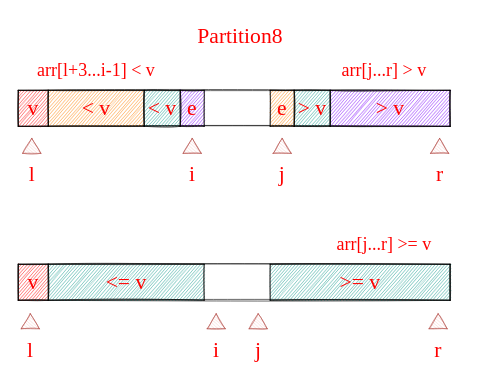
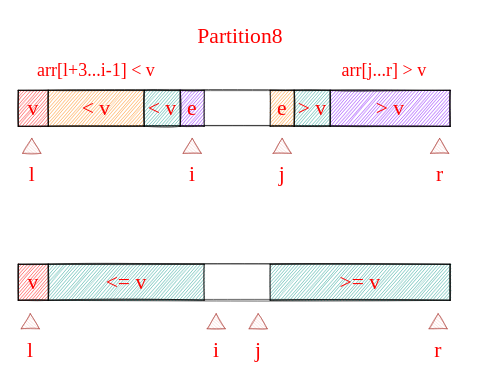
- <mxCell id="15" value="arr[j...r] &amp;gt;= v" style="text;html=1;strokeColor=none;fillColor=none;align=center;verticalAlign=middle;whiteSpace=wrap;rounded=0;fontFamily=中国式手写风;fontSize=30;fontColor=#FF0000;sketch=1;" vertex="1" parent="1"><mxGeometry x="500" y="370" width="280" height="70" as="geometry" /></mxCell>
